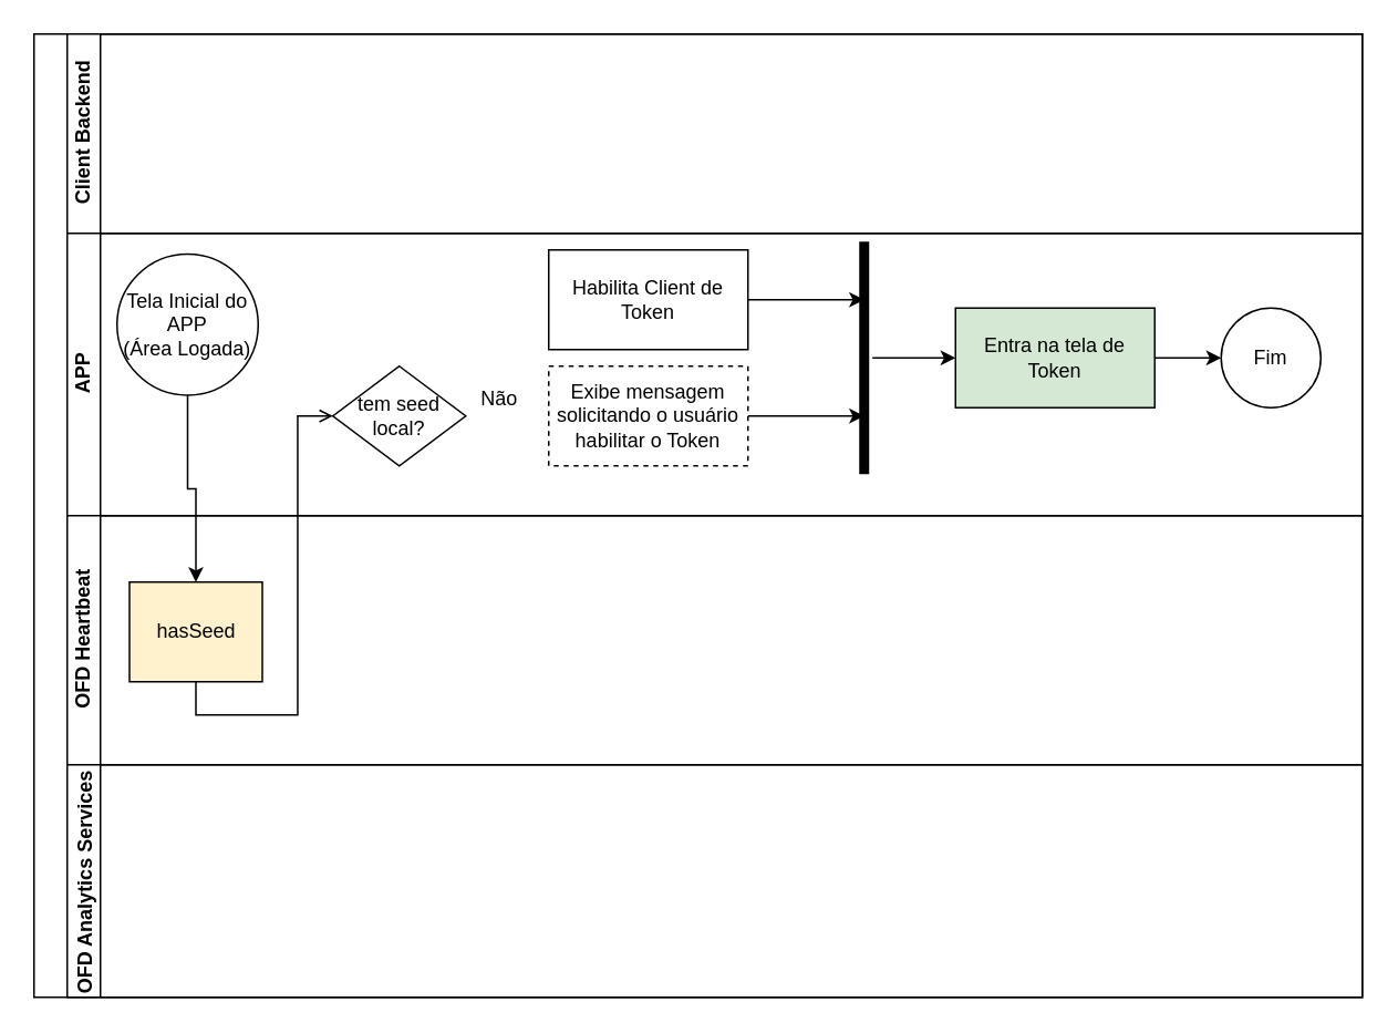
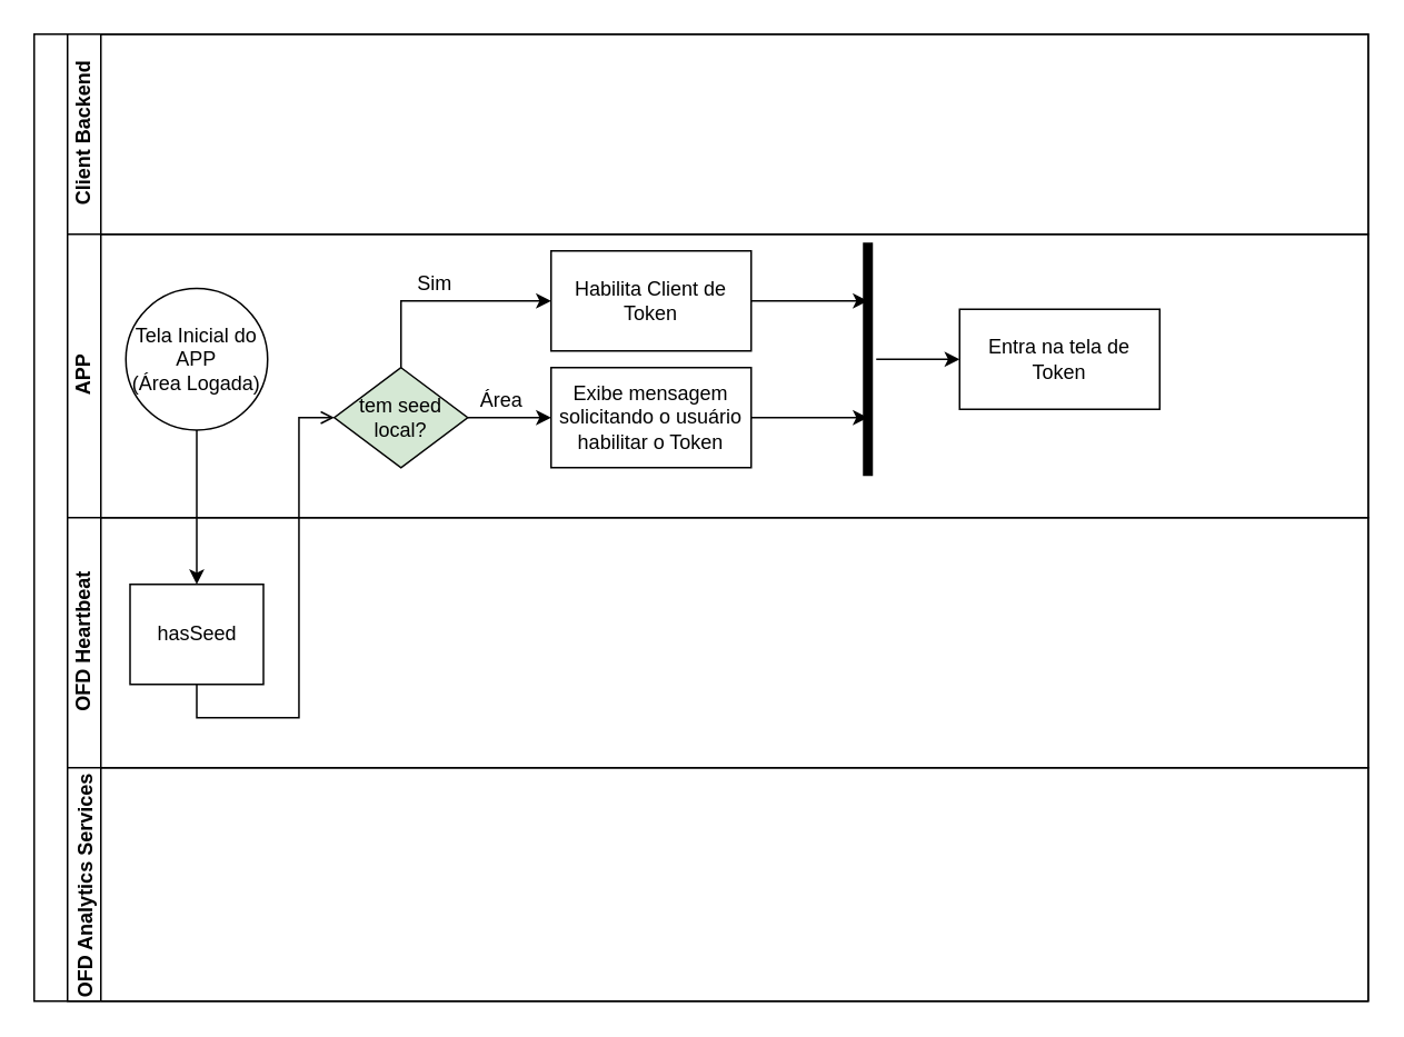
+ <mxCell id="20" value="Sim" style="text;html=1;align=center;verticalAlign=middle;resizable=0;points=[];autosize=1;strokeColor=none;fillColor=none;" vertex="1" parent="5"><mxGeometry x="200" y="20" width="40" height="20" as="geometry" /></mxCell>
+ <mxCell id="7" value="" style="edgeStyle=orthogonalEdgeStyle;rounded=0;orthogonalLoop=1;jettySize=auto;html=1;entryX=0;entryY=0.5;entryDx=0;entryDy=0;exitX=0.5;exitY=0;exitDx=0;exitDy=0;" edge="1" parent="5" source="8" target="14"><mxGeometry relative="1" as="geometry" /></mxCell>
- <mxCell id="6" value="Tela Inicial do APP&lt;br&gt;(Área Logada)" style="ellipse;whiteSpace=wrap;html=1;aspect=fixed;" parent="5" vertex="1"><mxGeometry x="30" y="12.5" width="85" height="85" as="geometry" /></mxCell>
+ <mxCell id="6" value="Tela Inicial do APP&lt;br&gt;(Área Logada)" style="ellipse;whiteSpace=wrap;html=1;aspect=fixed;" parent="5" vertex="1"><mxGeometry x="35" y="32.5" width="85" height="85" as="geometry" /></mxCell>
- <mxCell id="16" value="Entra na tela de Token" style="whiteSpace=wrap;html=1;strokeWidth=1;strokeColor=default;fillColor=#d5e8d4;" vertex="1" parent="5"><mxGeometry x="535" y="45" width="120" height="60" as="geometry" /></mxCell>
+ <mxCell id="16" value="Entra na tela de Token" style="whiteSpace=wrap;html=1;strokeWidth=1;strokeColor=default;" vertex="1" parent="5"><mxGeometry x="535" y="45" width="120" height="60" as="geometry" /></mxCell>
- <mxCell id="19" value="" style="edgeStyle=orthogonalEdgeStyle;rounded=0;orthogonalLoop=1;jettySize=auto;html=1;strokeColor=#000000;" edge="1" parent="5" source="16" target="18"><mxGeometry relative="1" as="geometry" /></mxCell>
- <mxCell id="18" value="Fim" style="ellipse;whiteSpace=wrap;html=1;strokeColor=default;strokeWidth=1;" vertex="1" parent="5"><mxGeometry x="695" y="45" width="60" height="60" as="geometry" /></mxCell>
- <mxCell id="12" value="Não" style="text;html=1;align=center;verticalAlign=middle;resizable=0;points=[];autosize=1;strokeColor=none;fillColor=none;" vertex="1" parent="5"><mxGeometry x="240" y="90" width="40" height="20" as="geometry" /></mxCell>
+ <mxCell id="12" value="Área" style="text;html=1;align=center;verticalAlign=middle;resizable=0;points=[];autosize=1;strokeColor=none;fillColor=none;" vertex="1" parent="5"><mxGeometry x="240" y="90" width="40" height="20" as="geometry" /></mxCell>
- <mxCell id="8" value="tem seed local?" style="rhombus;whiteSpace=wrap;html=1;" parent="5" vertex="1"><mxGeometry x="160" y="80" width="80" height="60" as="geometry" /></mxCell>
+ <mxCell id="8" value="tem seed local?" style="rhombus;whiteSpace=wrap;html=1;fillColor=#d5e8d4;" parent="5" vertex="1"><mxGeometry x="160" y="80" width="80" height="60" as="geometry" /></mxCell>
+ <mxCell id="11" value="" style="edgeStyle=orthogonalEdgeStyle;rounded=0;orthogonalLoop=1;jettySize=auto;html=1;" edge="1" parent="5" source="8" target="10"><mxGeometry relative="1" as="geometry" /></mxCell>
- <mxCell id="10" value="Exibe mensagem solicitando o usuário habilitar o Token" style="whiteSpace=wrap;html=1;dashed=1;" vertex="1" parent="5"><mxGeometry x="290" y="80" width="120" height="60" as="geometry" /></mxCell>
+ <mxCell id="10" value="Exibe mensagem solicitando o usuário habilitar o Token" style="whiteSpace=wrap;html=1;" vertex="1" parent="5"><mxGeometry x="290" y="80" width="120" height="60" as="geometry" /></mxCell>
- <mxCell id="22" value="hasSeed" style="rounded=0;whiteSpace=wrap;html=1;fontFamily=Helvetica;fontSize=12;fontColor=#000000;align=center;fillColor=#fff2cc;" parent="21" vertex="1"><mxGeometry x="37.5" y="40" width="80" height="60" as="geometry" /></mxCell>
+ <mxCell id="22" value="hasSeed" style="rounded=0;whiteSpace=wrap;html=1;fontFamily=Helvetica;fontSize=12;fontColor=#000000;align=center;" parent="21" vertex="1"><mxGeometry x="37.5" y="40" width="80" height="60" as="geometry" /></mxCell>
